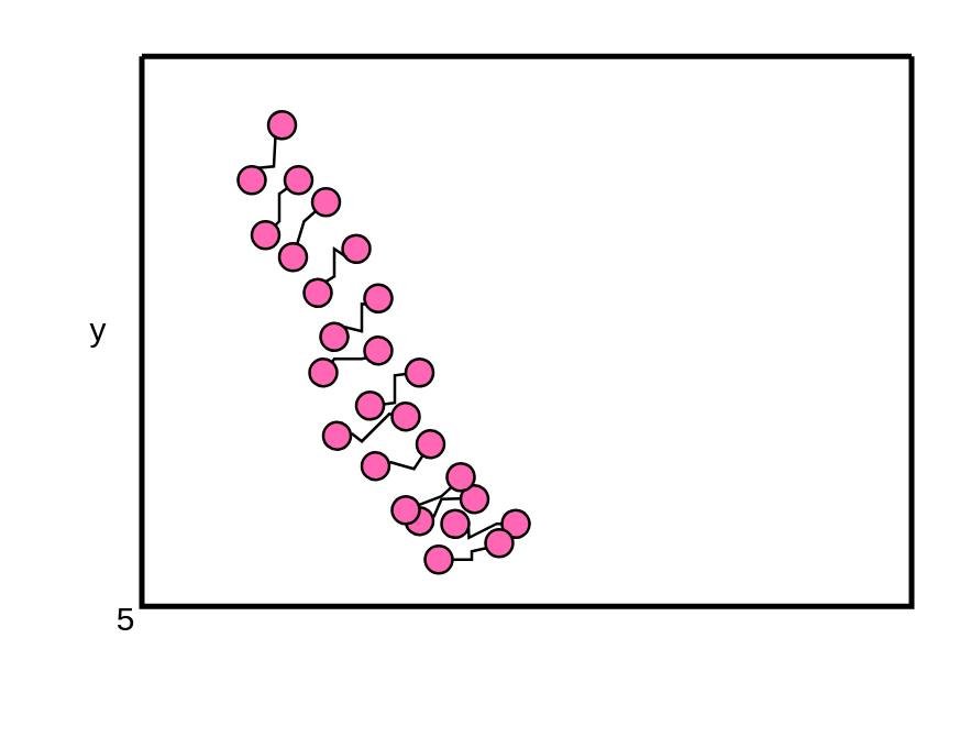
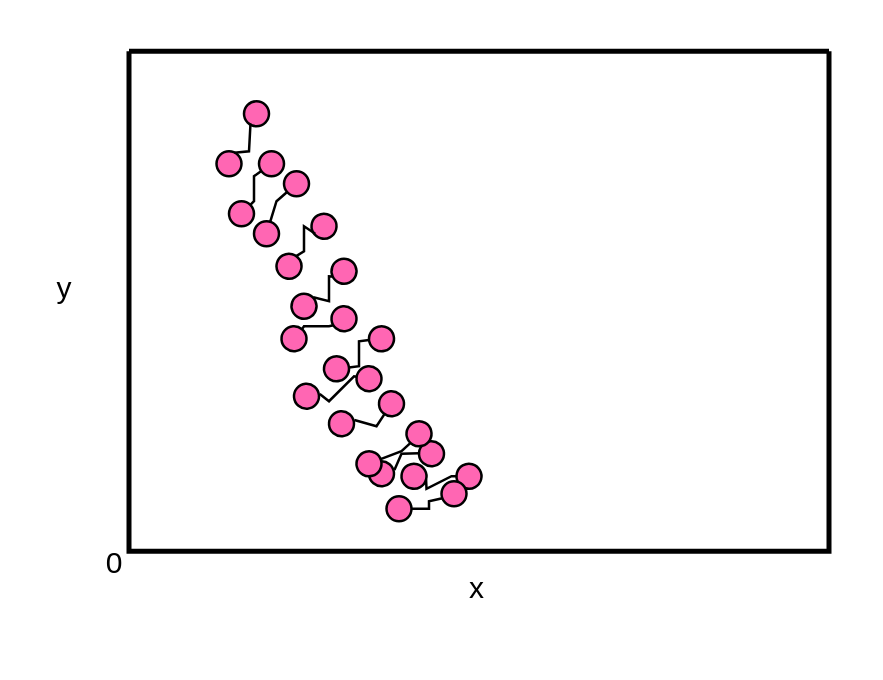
- <mxCell id="55" value="y" style="text;html=1;align=center;verticalAlign=middle;resizable=0;points=[];autosize=1;strokeColor=none;fillColor=none;" parent="1" vertex="1"><mxGeometry x="20" y="105" width="30" height="30" as="geometry" /></mxCell>
+ <mxCell id="55" value="y" style="text;html=1;align=center;verticalAlign=middle;resizable=0;points=[];autosize=1;strokeColor=none;fillColor=none;" parent="1" vertex="1"><mxGeometry x="10" y="100" width="30" height="30" as="geometry" /></mxCell>
- <mxCell id="56" value="5" style="text;html=1;align=center;verticalAlign=middle;resizable=0;points=[];autosize=1;strokeColor=none;fillColor=none;" parent="1" vertex="1"><mxGeometry x="30" y="210" width="30" height="30" as="geometry" /></mxCell>
+ <mxCell id="56" value="0" style="text;html=1;align=center;verticalAlign=middle;resizable=0;points=[];autosize=1;strokeColor=none;fillColor=none;" parent="1" vertex="1"><mxGeometry x="30" y="210" width="30" height="30" as="geometry" /></mxCell>
+ <mxCell id="54" value="x" style="text;html=1;align=center;verticalAlign=middle;resizable=0;points=[];autosize=1;strokeColor=none;fillColor=none;" parent="1" vertex="1"><mxGeometry x="175" y="220" width="30" height="30" as="geometry" /></mxCell>
